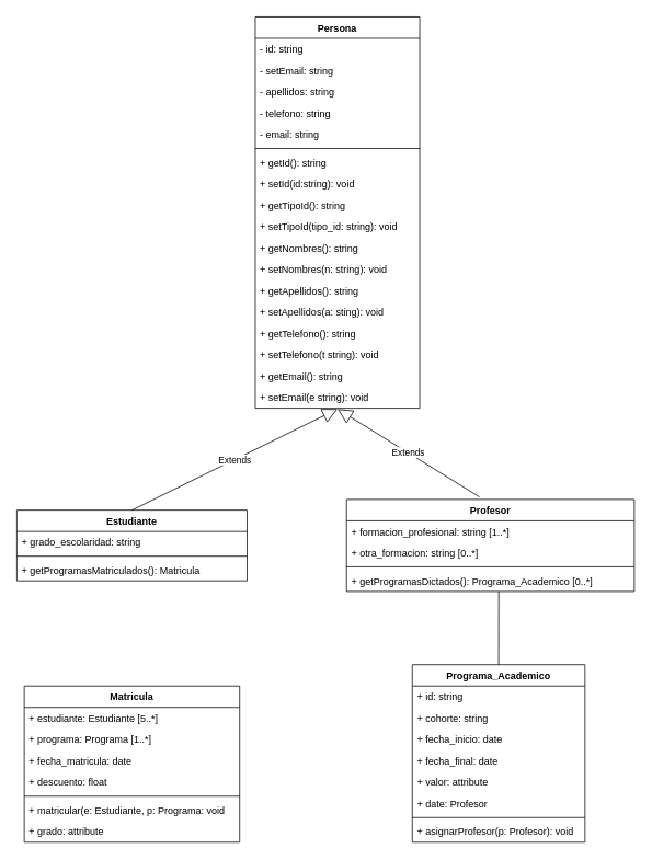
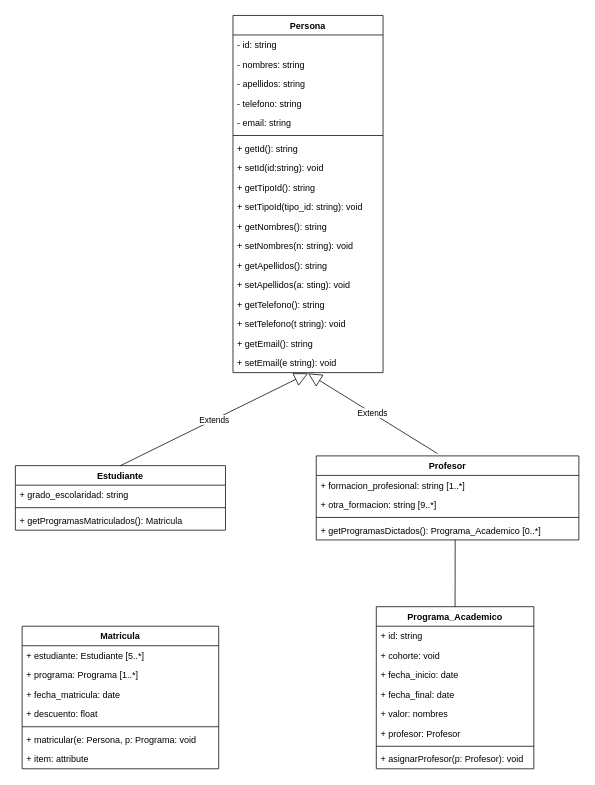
- <mxCell id="4" value="- setEmail: string" style="text;strokeColor=none;fillColor=none;align=left;verticalAlign=top;spacingLeft=4;spacingRight=4;overflow=hidden;rotatable=0;points=[[0,0.5],[1,0.5]];portConstraint=eastwest;" parent="2" vertex="1"><mxGeometry y="52" width="200" height="26" as="geometry" /></mxCell>
+ <mxCell id="4" value="- nombres: string" style="text;strokeColor=none;fillColor=none;align=left;verticalAlign=top;spacingLeft=4;spacingRight=4;overflow=hidden;rotatable=0;points=[[0,0.5],[1,0.5]];portConstraint=eastwest;" parent="2" vertex="1"><mxGeometry y="52" width="200" height="26" as="geometry" /></mxCell>
- <mxCell id="27" value="+ otra_formacion: string [0..*]" style="text;strokeColor=none;fillColor=none;align=left;verticalAlign=top;spacingLeft=4;spacingRight=4;overflow=hidden;rotatable=0;points=[[0,0.5],[1,0.5]];portConstraint=eastwest;" parent="25" vertex="1"><mxGeometry y="52" width="350" height="26" as="geometry" /></mxCell>
+ <mxCell id="27" value="+ otra_formacion: string [9..*]" style="text;strokeColor=none;fillColor=none;align=left;verticalAlign=top;spacingLeft=4;spacingRight=4;overflow=hidden;rotatable=0;points=[[0,0.5],[1,0.5]];portConstraint=eastwest;" parent="25" vertex="1"><mxGeometry y="52" width="350" height="26" as="geometry" /></mxCell>
- <mxCell id="32" value="+ cohorte: string" style="text;strokeColor=none;fillColor=none;align=left;verticalAlign=top;spacingLeft=4;spacingRight=4;overflow=hidden;rotatable=0;points=[[0,0.5],[1,0.5]];portConstraint=eastwest;" parent="30" vertex="1"><mxGeometry y="52" width="210" height="26" as="geometry" /></mxCell>
+ <mxCell id="32" value="+ cohorte: void" style="text;strokeColor=none;fillColor=none;align=left;verticalAlign=top;spacingLeft=4;spacingRight=4;overflow=hidden;rotatable=0;points=[[0,0.5],[1,0.5]];portConstraint=eastwest;" parent="30" vertex="1"><mxGeometry y="52" width="210" height="26" as="geometry" /></mxCell>
- <mxCell id="35" value="+ valor: attribute" style="text;strokeColor=none;fillColor=none;align=left;verticalAlign=top;spacingLeft=4;spacingRight=4;overflow=hidden;rotatable=0;points=[[0,0.5],[1,0.5]];portConstraint=eastwest;" parent="30" vertex="1"><mxGeometry y="130" width="210" height="26" as="geometry" /></mxCell>
+ <mxCell id="35" value="+ valor: nombres" style="text;strokeColor=none;fillColor=none;align=left;verticalAlign=top;spacingLeft=4;spacingRight=4;overflow=hidden;rotatable=0;points=[[0,0.5],[1,0.5]];portConstraint=eastwest;" parent="30" vertex="1"><mxGeometry y="130" width="210" height="26" as="geometry" /></mxCell>
- <mxCell id="36" value="+ date: Profesor" style="text;strokeColor=none;fillColor=none;align=left;verticalAlign=top;spacingLeft=4;spacingRight=4;overflow=hidden;rotatable=0;points=[[0,0.5],[1,0.5]];portConstraint=eastwest;" parent="30" vertex="1"><mxGeometry y="156" width="210" height="26" as="geometry" /></mxCell>
+ <mxCell id="36" value="+ profesor: Profesor" style="text;strokeColor=none;fillColor=none;align=left;verticalAlign=top;spacingLeft=4;spacingRight=4;overflow=hidden;rotatable=0;points=[[0,0.5],[1,0.5]];portConstraint=eastwest;" parent="30" vertex="1"><mxGeometry y="156" width="210" height="26" as="geometry" /></mxCell>
- <mxCell id="45" value="+ matricular(e: Estudiante, p: Programa: void" style="text;strokeColor=none;fillColor=none;align=left;verticalAlign=top;spacingLeft=4;spacingRight=4;overflow=hidden;rotatable=0;points=[[0,0.5],[1,0.5]];portConstraint=eastwest;" parent="39" vertex="1"><mxGeometry y="138" width="262" height="26" as="geometry" /></mxCell>
+ <mxCell id="45" value="+ matricular(e: Persona, p: Programa: void" style="text;strokeColor=none;fillColor=none;align=left;verticalAlign=top;spacingLeft=4;spacingRight=4;overflow=hidden;rotatable=0;points=[[0,0.5],[1,0.5]];portConstraint=eastwest;" parent="39" vertex="1"><mxGeometry y="138" width="262" height="26" as="geometry" /></mxCell>
- <mxCell id="46" value="+ grado: attribute" style="text;strokeColor=none;fillColor=none;align=left;verticalAlign=top;spacingLeft=4;spacingRight=4;overflow=hidden;rotatable=0;points=[[0,0.5],[1,0.5]];portConstraint=eastwest;" parent="39" vertex="1"><mxGeometry y="164" width="262" height="26" as="geometry" /></mxCell>
+ <mxCell id="46" value="+ item: attribute" style="text;strokeColor=none;fillColor=none;align=left;verticalAlign=top;spacingLeft=4;spacingRight=4;overflow=hidden;rotatable=0;points=[[0,0.5],[1,0.5]];portConstraint=eastwest;" parent="39" vertex="1"><mxGeometry y="164" width="262" height="26" as="geometry" /></mxCell>
